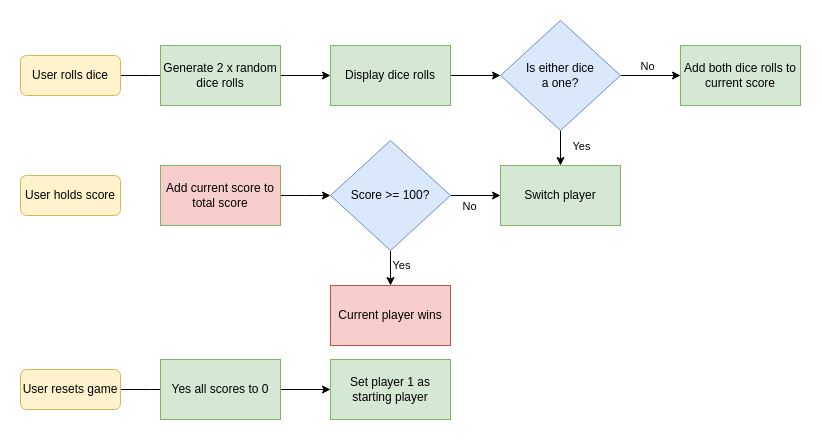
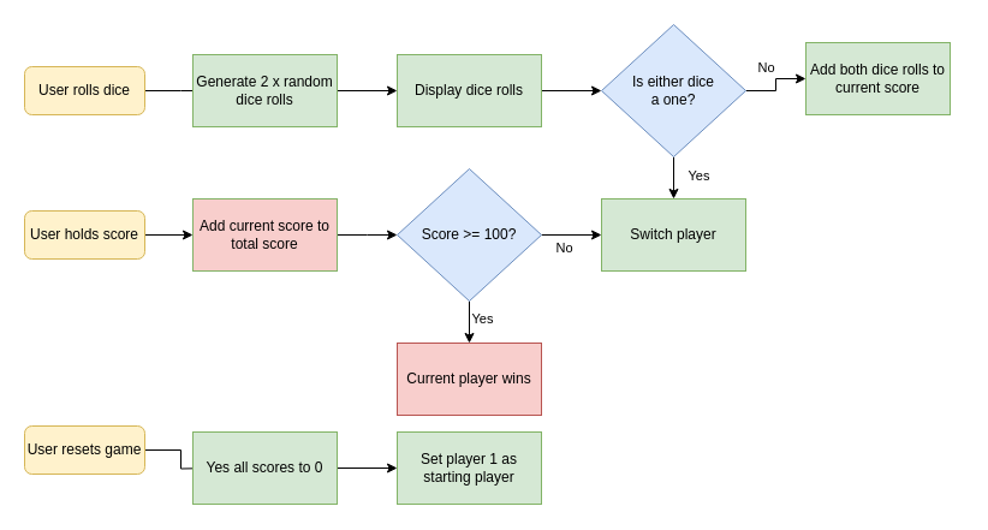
- <mxCell id="19" value="Add both dice rolls to current score" style="rounded=0;whiteSpace=wrap;html=1;fillColor=#d5e8d4;strokeColor=#82b366;" vertex="1" parent="1"><mxGeometry x="680" y="45" width="120" height="60" as="geometry" /></mxCell>
+ <mxCell id="19" value="Add both dice rolls to current score" style="rounded=0;whiteSpace=wrap;html=1;fillColor=#d5e8d4;strokeColor=#82b366;" vertex="1" parent="1"><mxGeometry x="670" y="35" width="120" height="60" as="geometry" /></mxCell>
+ <mxCell id="20" style="edgeStyle=orthogonalEdgeStyle;rounded=0;orthogonalLoop=1;jettySize=auto;html=1;exitX=1;exitY=0.5;exitDx=0;exitDy=0;entryX=0;entryY=0.5;entryDx=0;entryDy=0;" edge="1" parent="1" source="21" target="23"><mxGeometry relative="1" as="geometry" /></mxCell>
- <mxCell id="26" value="User resets game" style="rounded=1;whiteSpace=wrap;html=1;fontSize=12;glass=0;strokeWidth=1;shadow=0;fillColor=#fff2cc;strokeColor=#d6b656;" vertex="1" parent="1"><mxGeometry x="20" y="369" width="100" height="40" as="geometry" /></mxCell>
+ <mxCell id="26" value="User resets game" style="rounded=1;whiteSpace=wrap;html=1;fontSize=12;glass=0;strokeWidth=1;shadow=0;fillColor=#fff2cc;strokeColor=#d6b656;" vertex="1" parent="1"><mxGeometry x="20" y="354" width="100" height="40" as="geometry" /></mxCell>
